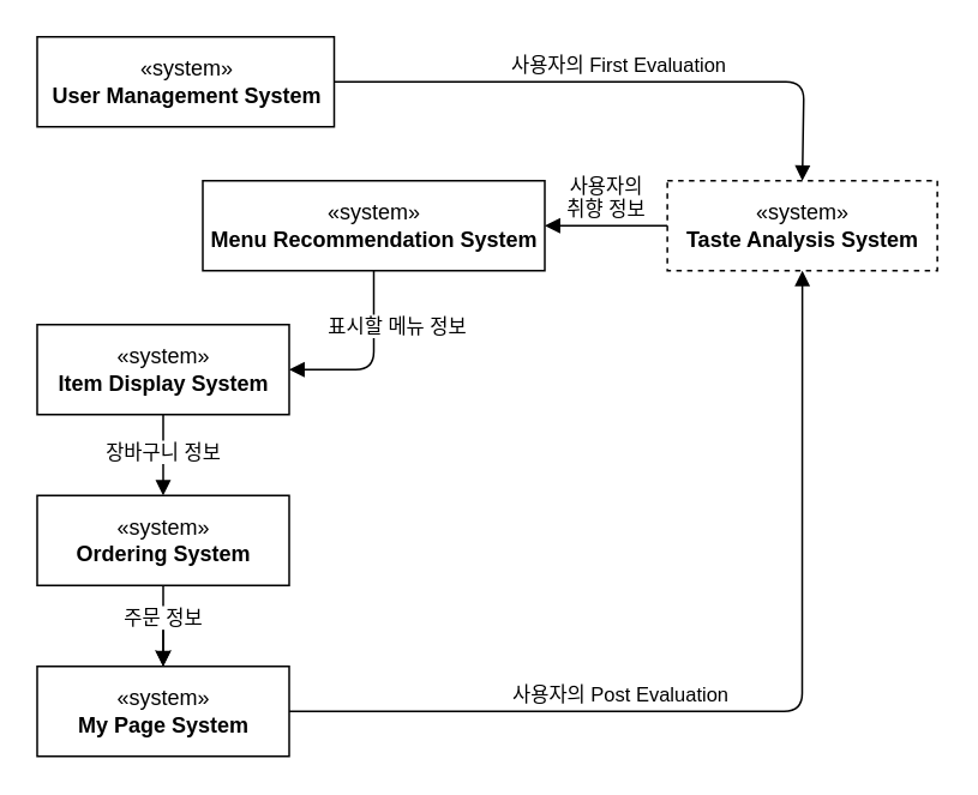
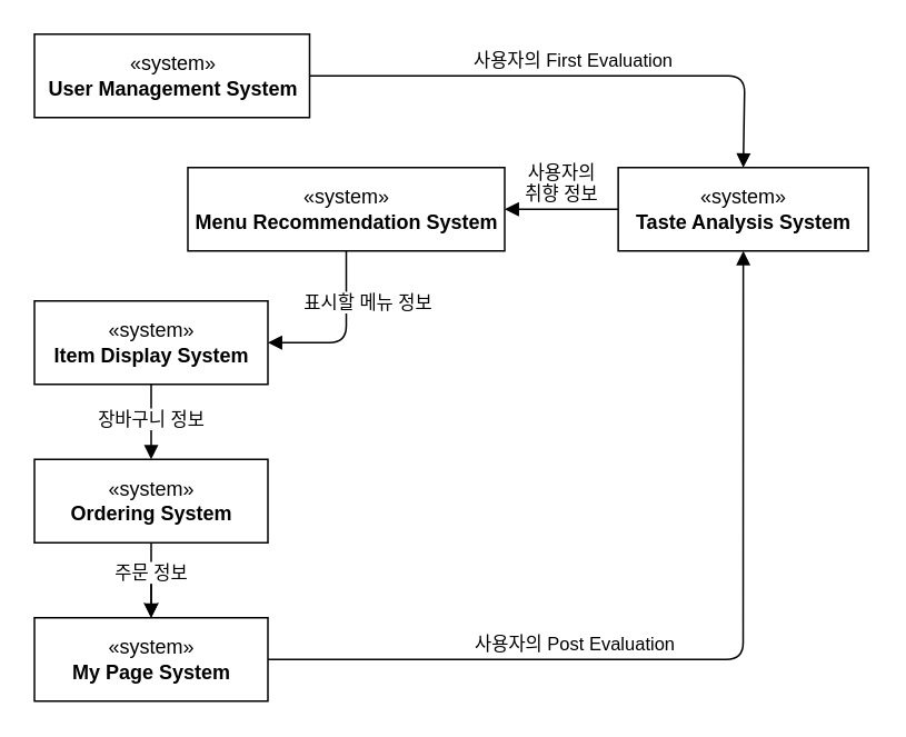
- <mxCell id="2" value="«system»&lt;br&gt;&lt;b&gt;Taste Analysis System&lt;/b&gt;" style="html=1;dashed=1;" vertex="1" parent="1"><mxGeometry x="370.088" y="100" width="150" height="50" as="geometry" /></mxCell>
+ <mxCell id="2" value="«system»&lt;br&gt;&lt;b&gt;Taste Analysis System&lt;/b&gt;" style="html=1;" vertex="1" parent="1"><mxGeometry x="370.088" y="100" width="150" height="50" as="geometry" /></mxCell>
